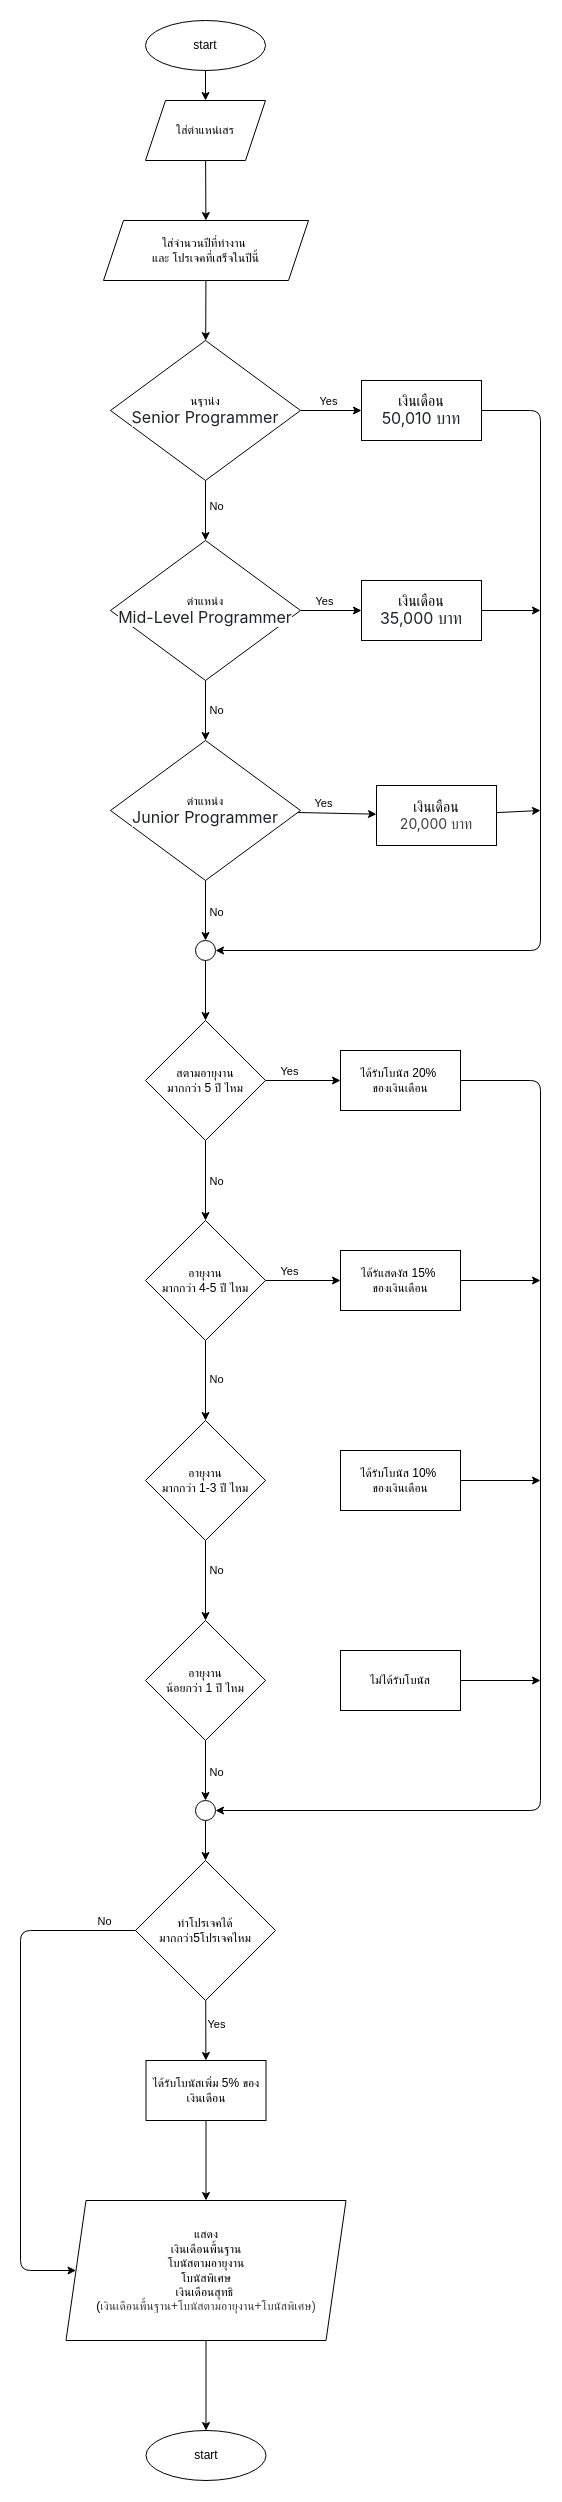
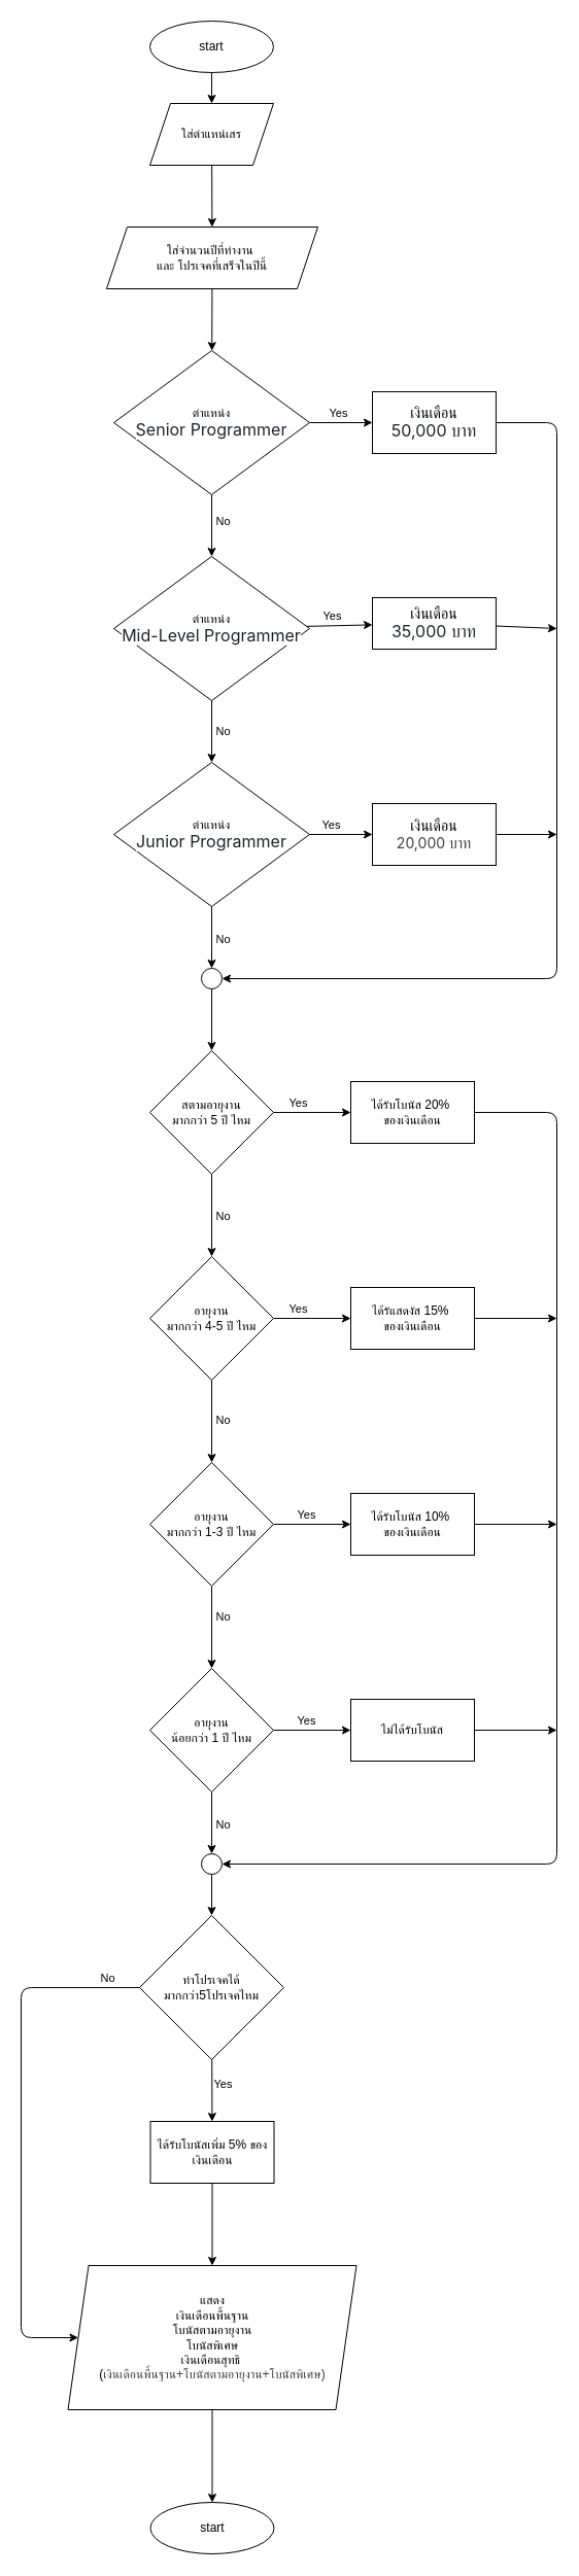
- <mxCell id="51" value="นฐาน่ง&lt;div&gt;&lt;span style=&quot;color: rgb(31, 35, 40); font-family: -apple-system, BlinkMacSystemFont, &amp;quot;Segoe UI&amp;quot;, &amp;quot;Noto Sans&amp;quot;, Helvetica, Arial, sans-serif, &amp;quot;Apple Color Emoji&amp;quot;, &amp;quot;Segoe UI Emoji&amp;quot;; font-size: 16px; text-align: left; background-color: rgb(255, 255, 255);&quot;&gt;Senior Programmer&lt;/span&gt;&lt;/div&gt;" style="rhombus;whiteSpace=wrap;html=1;" vertex="1" parent="1"><mxGeometry x="110" y="340" width="190" height="140" as="geometry" /></mxCell>
+ <mxCell id="51" value="ตำแหน่ง&lt;div&gt;&lt;span style=&quot;color: rgb(31, 35, 40); font-family: -apple-system, BlinkMacSystemFont, &amp;quot;Segoe UI&amp;quot;, &amp;quot;Noto Sans&amp;quot;, Helvetica, Arial, sans-serif, &amp;quot;Apple Color Emoji&amp;quot;, &amp;quot;Segoe UI Emoji&amp;quot;; font-size: 16px; text-align: left; background-color: rgb(255, 255, 255);&quot;&gt;Senior Programmer&lt;/span&gt;&lt;/div&gt;" style="rhombus;whiteSpace=wrap;html=1;" vertex="1" parent="1"><mxGeometry x="110" y="340" width="190" height="140" as="geometry" /></mxCell>
- <mxCell id="57" value="&lt;font style=&quot;font-size: 14px;&quot;&gt;เงินเดือน&lt;/font&gt;&lt;div&gt;&lt;span style=&quot;color: rgb(31, 35, 40); font-family: -apple-system, BlinkMacSystemFont, &amp;quot;Segoe UI&amp;quot;, &amp;quot;Noto Sans&amp;quot;, Helvetica, Arial, sans-serif, &amp;quot;Apple Color Emoji&amp;quot;, &amp;quot;Segoe UI Emoji&amp;quot;; font-size: 16px; text-align: left; background-color: rgb(255, 255, 255);&quot;&gt;50,010 บาท&lt;/span&gt;&lt;/div&gt;" style="rounded=0;whiteSpace=wrap;html=1;" vertex="1" parent="1"><mxGeometry x="361" y="380" width="120" height="60" as="geometry" /></mxCell>
+ <mxCell id="57" value="&lt;font style=&quot;font-size: 14px;&quot;&gt;เงินเดือน&lt;/font&gt;&lt;div&gt;&lt;span style=&quot;color: rgb(31, 35, 40); font-family: -apple-system, BlinkMacSystemFont, &amp;quot;Segoe UI&amp;quot;, &amp;quot;Noto Sans&amp;quot;, Helvetica, Arial, sans-serif, &amp;quot;Apple Color Emoji&amp;quot;, &amp;quot;Segoe UI Emoji&amp;quot;; font-size: 16px; text-align: left; background-color: rgb(255, 255, 255);&quot;&gt;50,000 บาท&lt;/span&gt;&lt;/div&gt;" style="rounded=0;whiteSpace=wrap;html=1;" vertex="1" parent="1"><mxGeometry x="361" y="380" width="120" height="60" as="geometry" /></mxCell>
- <mxCell id="55" value="&lt;font style=&quot;font-size: 14px;&quot;&gt;เงินเดือน&lt;/font&gt;&lt;div&gt;&lt;span style=&quot;color: rgb(31, 35, 40); font-family: -apple-system, BlinkMacSystemFont, &amp;quot;Segoe UI&amp;quot;, &amp;quot;Noto Sans&amp;quot;, Helvetica, Arial, sans-serif, &amp;quot;Apple Color Emoji&amp;quot;, &amp;quot;Segoe UI Emoji&amp;quot;; font-size: 16px; text-align: left; background-color: rgb(255, 255, 255);&quot;&gt;35,000 บาท&lt;/span&gt;&lt;/div&gt;" style="rounded=0;whiteSpace=wrap;html=1;" vertex="1" parent="1"><mxGeometry x="361" y="580" width="120" height="60" as="geometry" /></mxCell>
+ <mxCell id="55" value="&lt;font style=&quot;font-size: 14px;&quot;&gt;เงินเดือน&lt;/font&gt;&lt;div&gt;&lt;span style=&quot;color: rgb(31, 35, 40); font-family: -apple-system, BlinkMacSystemFont, &amp;quot;Segoe UI&amp;quot;, &amp;quot;Noto Sans&amp;quot;, Helvetica, Arial, sans-serif, &amp;quot;Apple Color Emoji&amp;quot;, &amp;quot;Segoe UI Emoji&amp;quot;; font-size: 16px; text-align: left; background-color: rgb(255, 255, 255);&quot;&gt;35,000 บาท&lt;/span&gt;&lt;/div&gt;" style="rounded=0;whiteSpace=wrap;html=1;" vertex="1" parent="1"><mxGeometry x="361" y="580" width="120" height="50" as="geometry" /></mxCell>
- <mxCell id="53" value="&lt;font style=&quot;font-size: 14px;&quot;&gt;เงินเดือน&lt;/font&gt;&lt;div&gt;&lt;span style=&quot;color: rgb(63, 63, 63); background-color: rgb(255, 255, 255); font-family: -apple-system, BlinkMacSystemFont, &amp;quot;Segoe UI&amp;quot;, &amp;quot;Noto Sans&amp;quot;, Helvetica, Arial, sans-serif, &amp;quot;Apple Color Emoji&amp;quot;, &amp;quot;Segoe UI Emoji&amp;quot;; text-align: start;&quot;&gt;&lt;font style=&quot;font-size: 14px;&quot;&gt;20,000 บาท&lt;/font&gt;&lt;/span&gt;&lt;/div&gt;" style="rounded=0;whiteSpace=wrap;html=1;" vertex="1" parent="1"><mxGeometry x="376" y="785" width="120" height="60" as="geometry" /></mxCell>
+ <mxCell id="53" value="&lt;font style=&quot;font-size: 14px;&quot;&gt;เงินเดือน&lt;/font&gt;&lt;div&gt;&lt;span style=&quot;color: rgb(63, 63, 63); background-color: rgb(255, 255, 255); font-family: -apple-system, BlinkMacSystemFont, &amp;quot;Segoe UI&amp;quot;, &amp;quot;Noto Sans&amp;quot;, Helvetica, Arial, sans-serif, &amp;quot;Apple Color Emoji&amp;quot;, &amp;quot;Segoe UI Emoji&amp;quot;; text-align: start;&quot;&gt;&lt;font style=&quot;font-size: 14px;&quot;&gt;20,000 บาท&lt;/font&gt;&lt;/span&gt;&lt;/div&gt;" style="rounded=0;whiteSpace=wrap;html=1;" vertex="1" parent="1"><mxGeometry x="361" y="780" width="120" height="60" as="geometry" /></mxCell>
+ <mxCell id="14" value="" style="edgeStyle=none;html=1;" edge="1" parent="1" source="18" target="29"><mxGeometry relative="1" as="geometry" /></mxCell>
+ <mxCell id="15" value="Yes" style="edgeLabel;html=1;align=center;verticalAlign=middle;resizable=0;points=[];" vertex="1" connectable="0" parent="14"><mxGeometry x="-0.164" relative="1" as="geometry"><mxPoint y="-10" as="offset" /></mxGeometry></mxCell>
+ <mxCell id="19" value="" style="edgeStyle=none;html=1;" edge="1" parent="1" source="23" target="31"><mxGeometry relative="1" as="geometry" /></mxCell>
+ <mxCell id="20" value="Yes" style="edgeLabel;html=1;align=center;verticalAlign=middle;resizable=0;points=[];" vertex="1" connectable="0" parent="19"><mxGeometry x="-0.164" y="2" relative="1" as="geometry"><mxPoint y="-8" as="offset" /></mxGeometry></mxCell>
